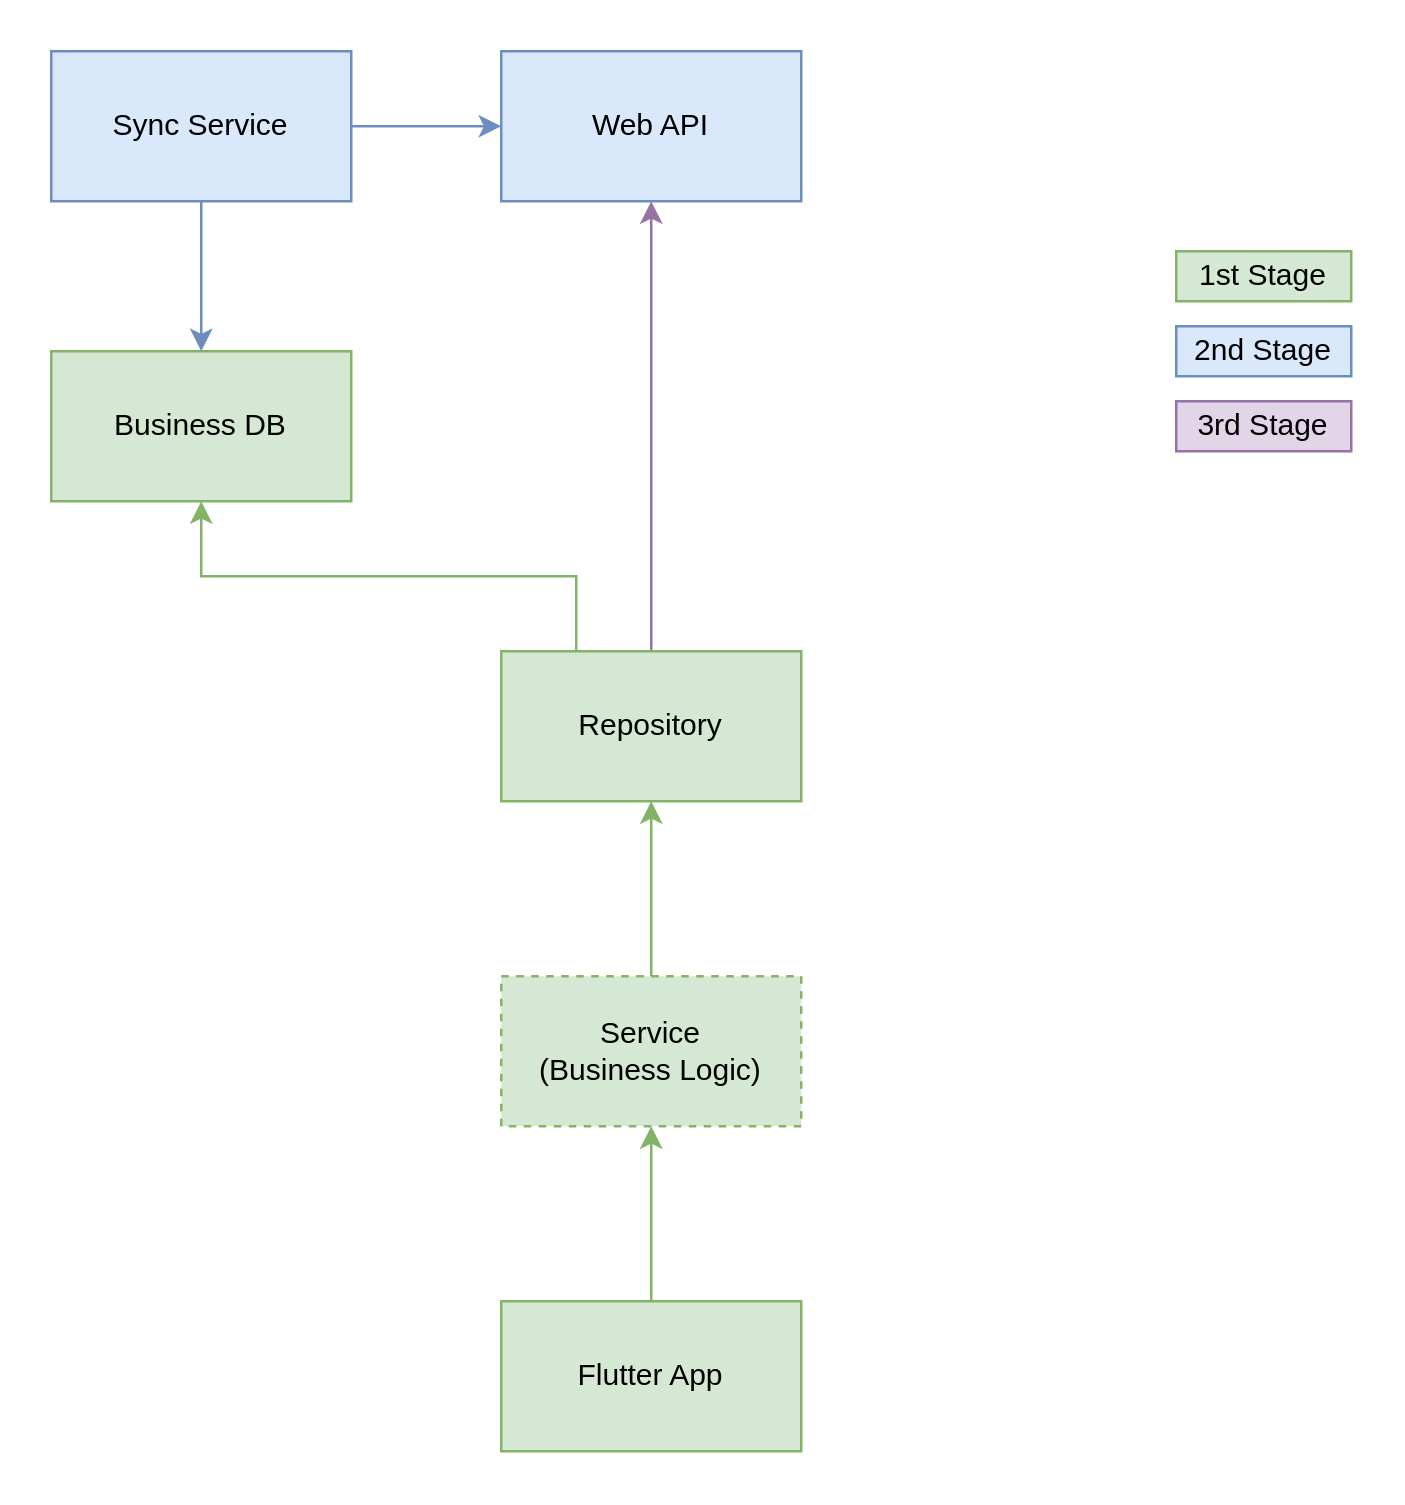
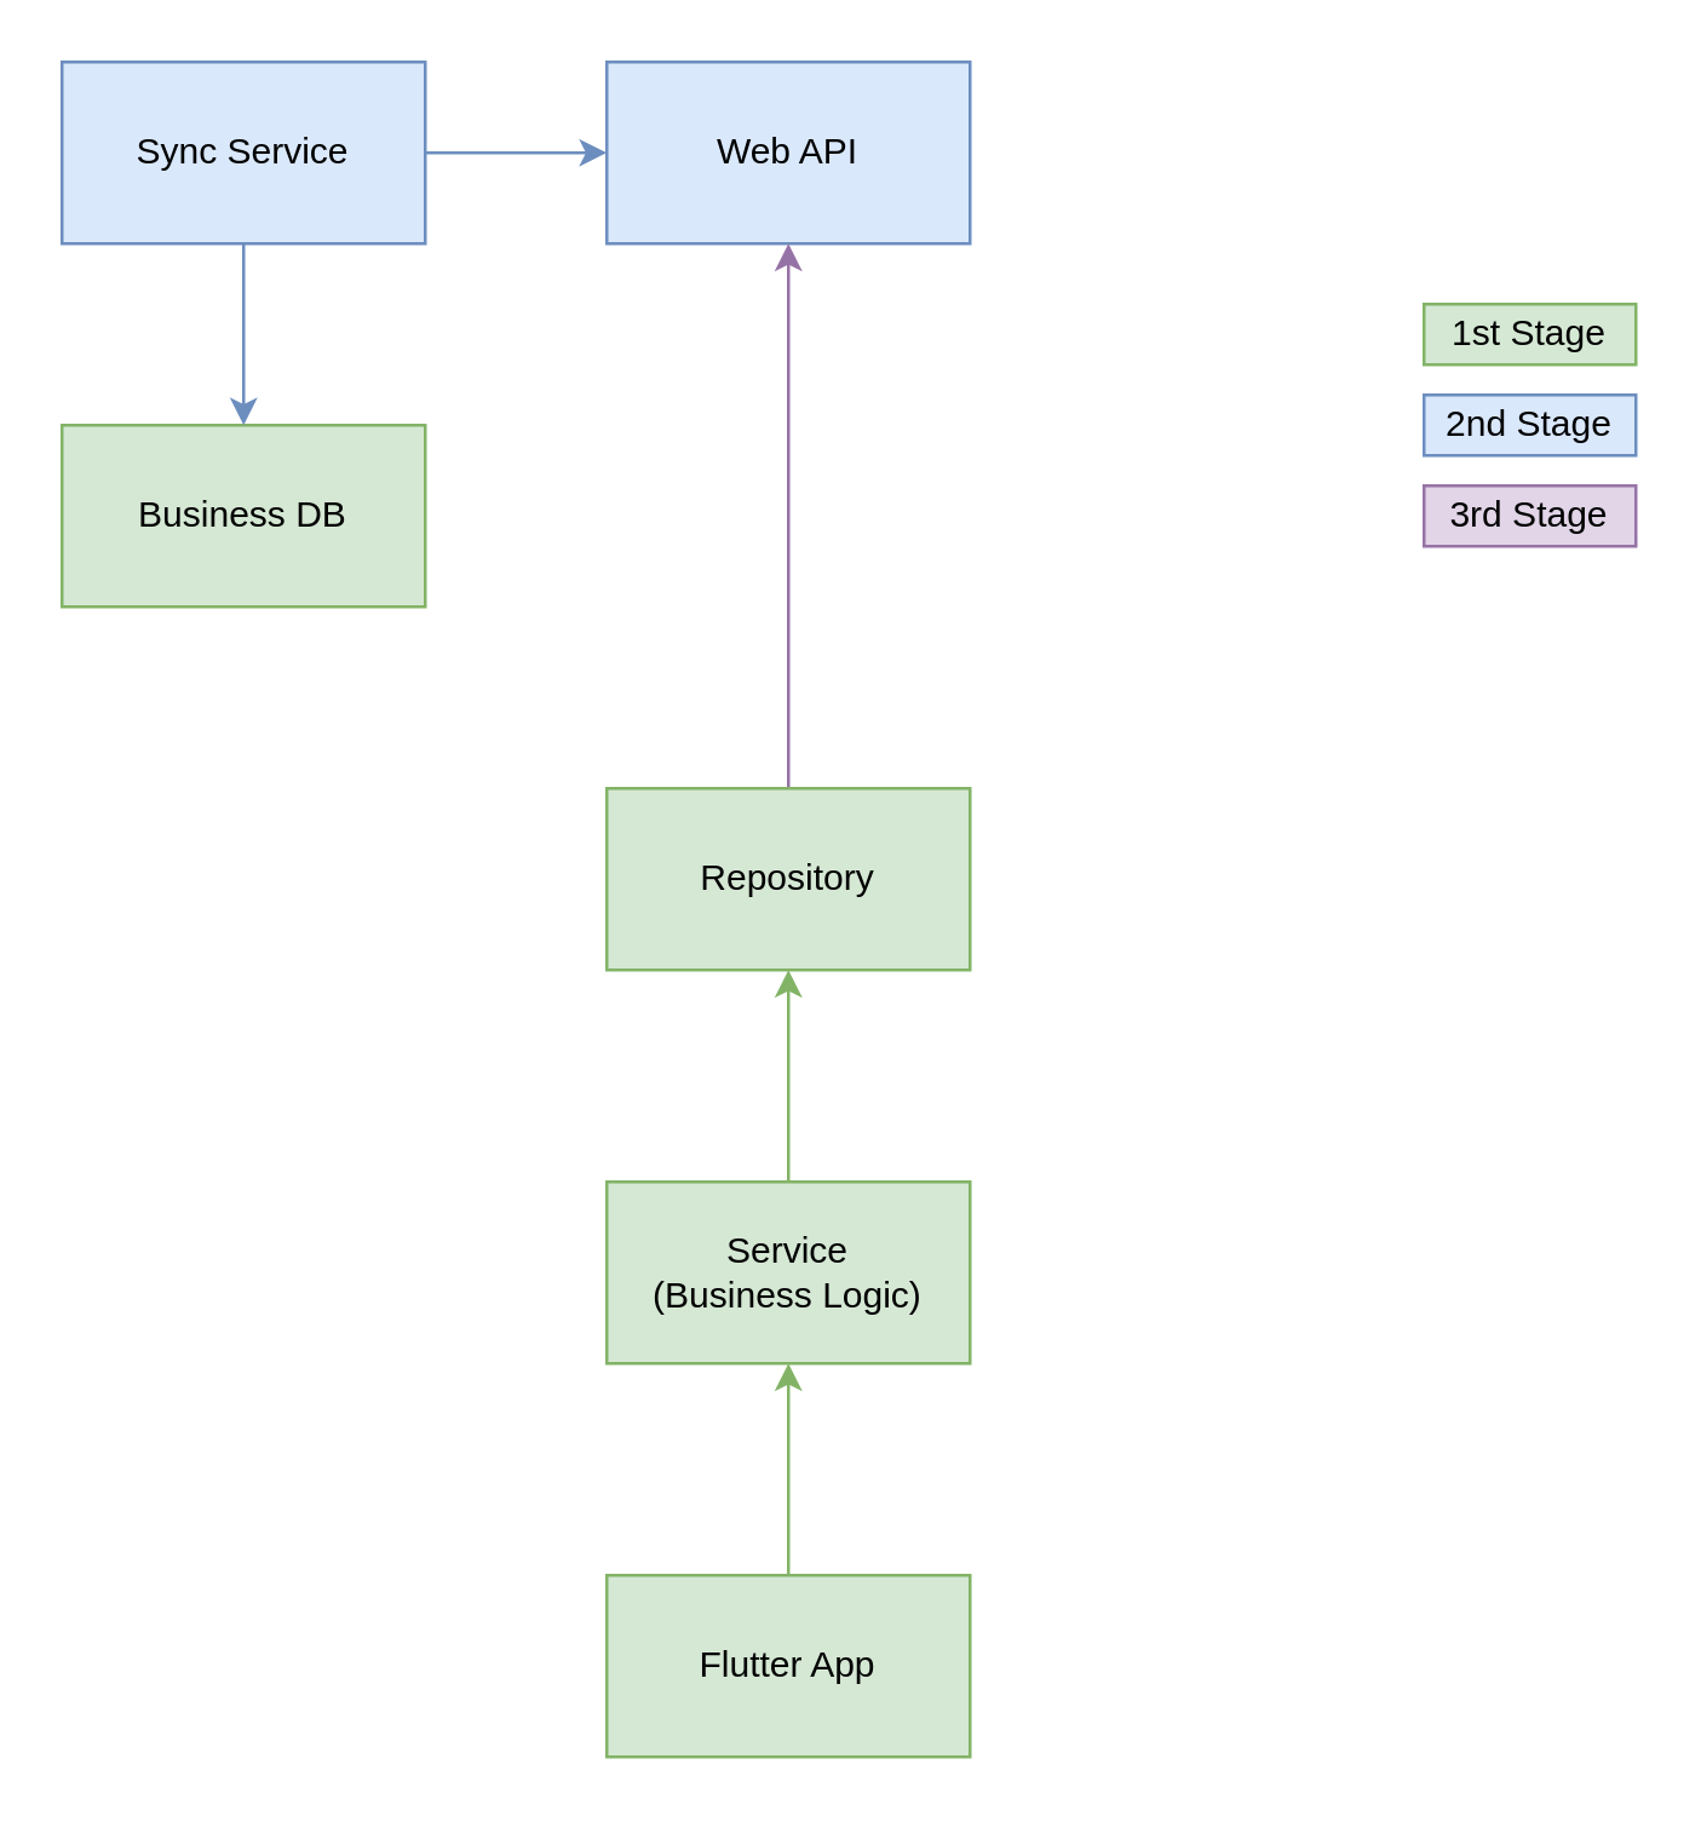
- <mxCell id="6" style="edgeStyle=orthogonalEdgeStyle;rounded=0;orthogonalLoop=1;jettySize=auto;html=1;entryX=0.5;entryY=1;entryDx=0;entryDy=0;exitX=0.25;exitY=0;exitDx=0;exitDy=0;labelBorderColor=none;fillColor=#d5e8d4;strokeColor=#82b366;" edge="1" parent="1" source="8" target="2"><mxGeometry relative="1" as="geometry"><mxPoint x="280" y="310" as="sourcePoint" /></mxGeometry></mxCell>
- <mxCell id="4" value="Service&lt;br&gt;(Business Logic)" style="rounded=0;whiteSpace=wrap;html=1;fillColor=#d5e8d4;strokeColor=#82b366;dashed=1;" vertex="1" parent="1"><mxGeometry x="200" y="390" width="120" height="60" as="geometry" /></mxCell>
+ <mxCell id="4" value="Service&lt;br&gt;(Business Logic)" style="rounded=0;whiteSpace=wrap;html=1;fillColor=#d5e8d4;strokeColor=#82b366;" vertex="1" parent="1"><mxGeometry x="200" y="390" width="120" height="60" as="geometry" /></mxCell>
